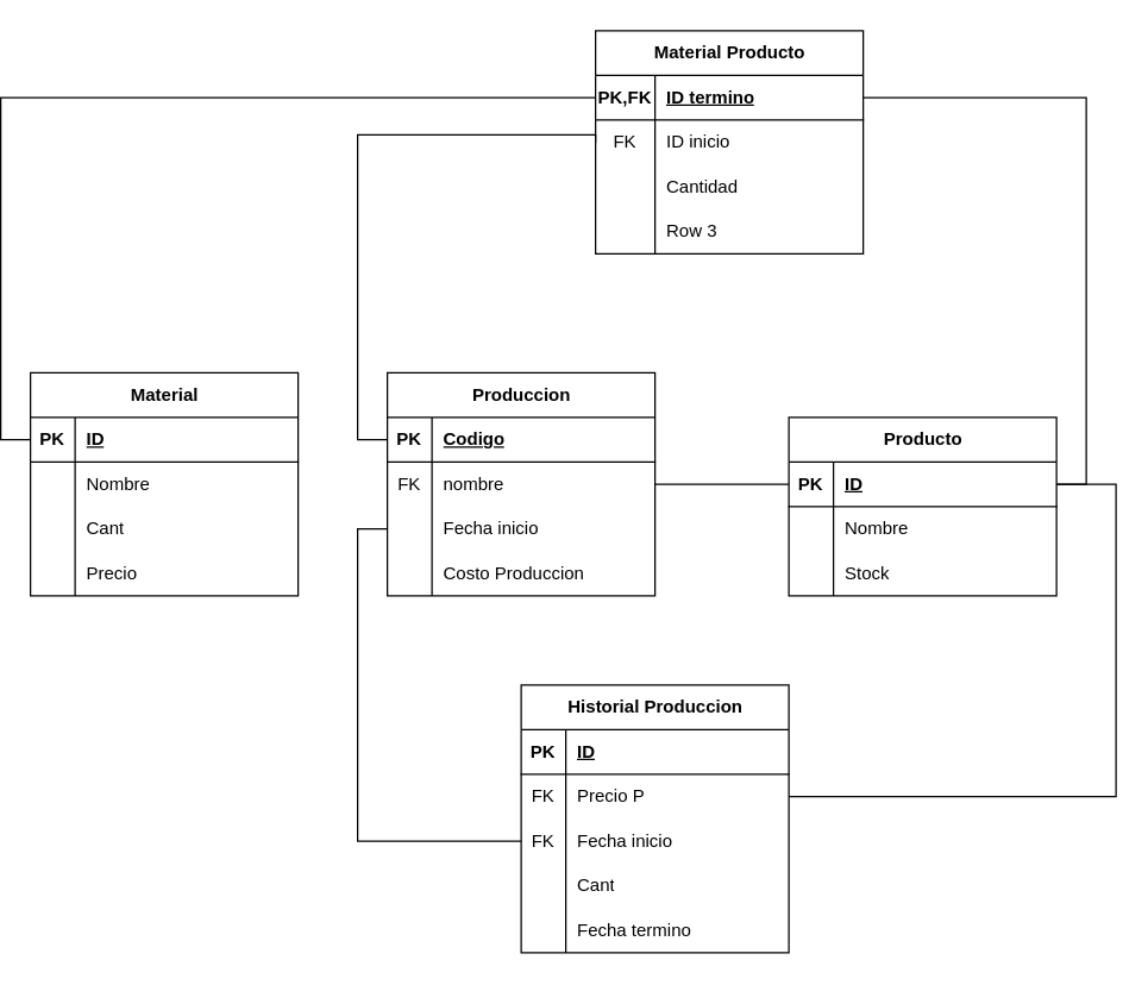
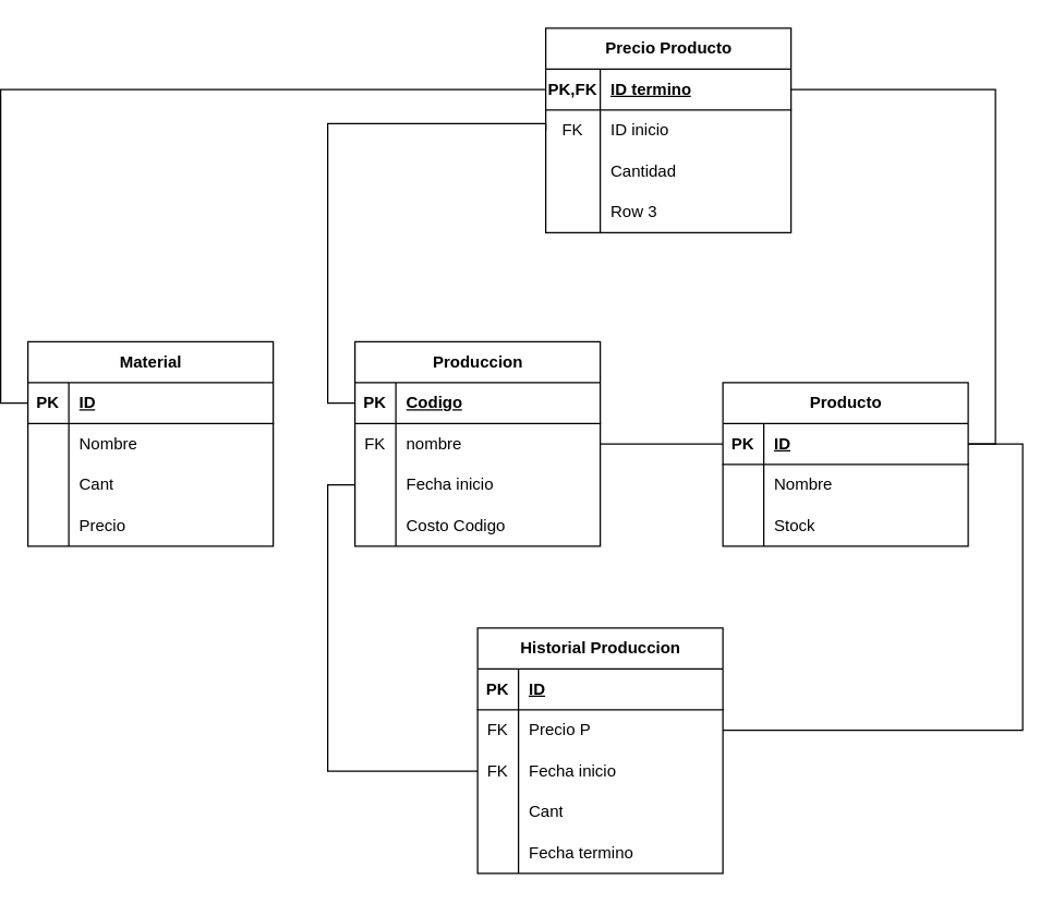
- <mxCell id="57" value="Material Producto" style="shape=table;startSize=30;container=1;collapsible=1;childLayout=tableLayout;fixedRows=1;rowLines=0;fontStyle=1;align=center;resizeLast=1;html=1;" vertex="1" parent="1"><mxGeometry x="400" y="20" width="180" height="150" as="geometry" /></mxCell>
+ <mxCell id="57" value="Precio Producto" style="shape=table;startSize=30;container=1;collapsible=1;childLayout=tableLayout;fixedRows=1;rowLines=0;fontStyle=1;align=center;resizeLast=1;html=1;" vertex="1" parent="1"><mxGeometry x="400" y="20" width="180" height="150" as="geometry" /></mxCell>
- <mxCell id="24" value="Costo Produccion" style="shape=partialRectangle;connectable=0;fillColor=none;top=0;left=0;bottom=0;right=0;align=left;spacingLeft=6;overflow=hidden;whiteSpace=wrap;html=1;" vertex="1" parent="22"><mxGeometry x="30" width="150" height="30" as="geometry"><mxRectangle width="150" height="30" as="alternateBounds" /></mxGeometry></mxCell>
+ <mxCell id="24" value="Costo Codigo" style="shape=partialRectangle;connectable=0;fillColor=none;top=0;left=0;bottom=0;right=0;align=left;spacingLeft=6;overflow=hidden;whiteSpace=wrap;html=1;" vertex="1" parent="22"><mxGeometry x="30" width="150" height="30" as="geometry"><mxRectangle width="150" height="30" as="alternateBounds" /></mxGeometry></mxCell>
